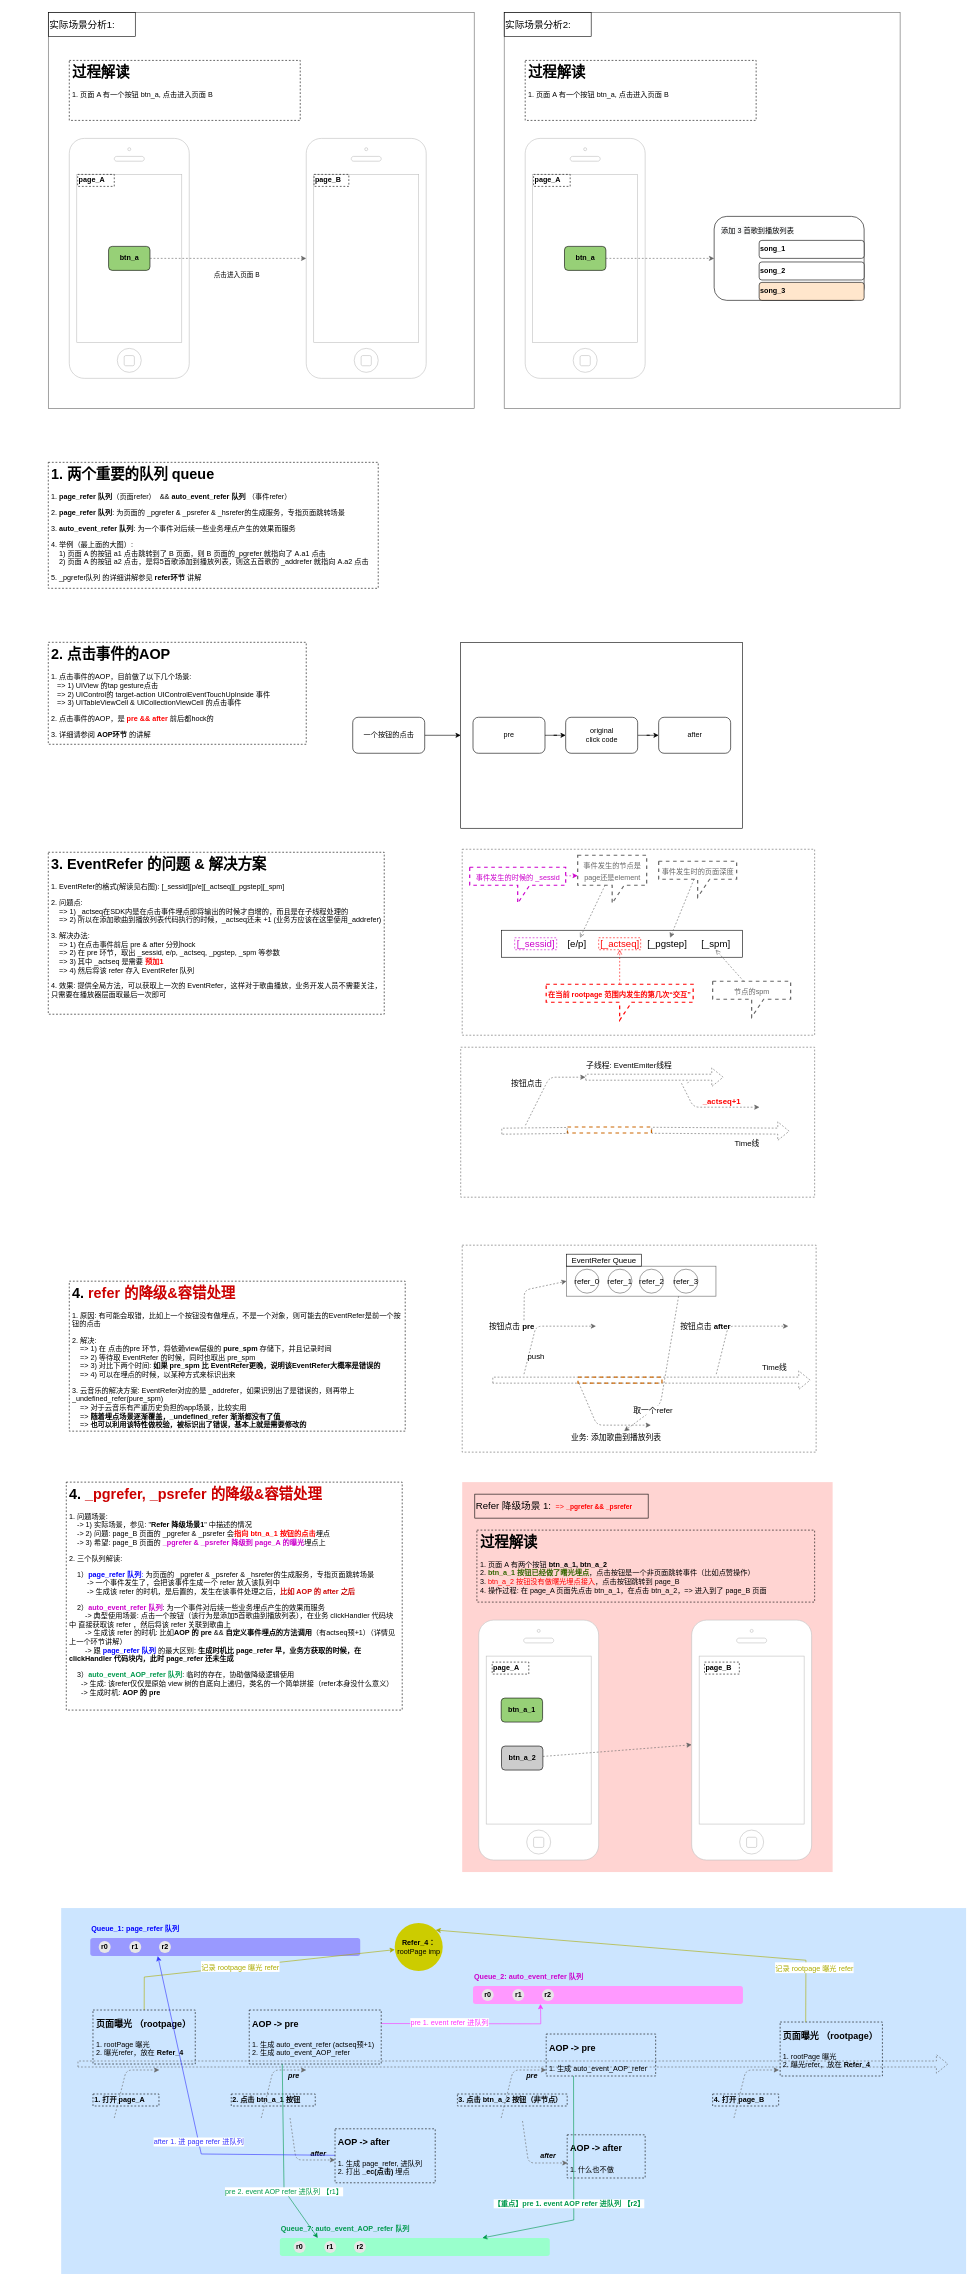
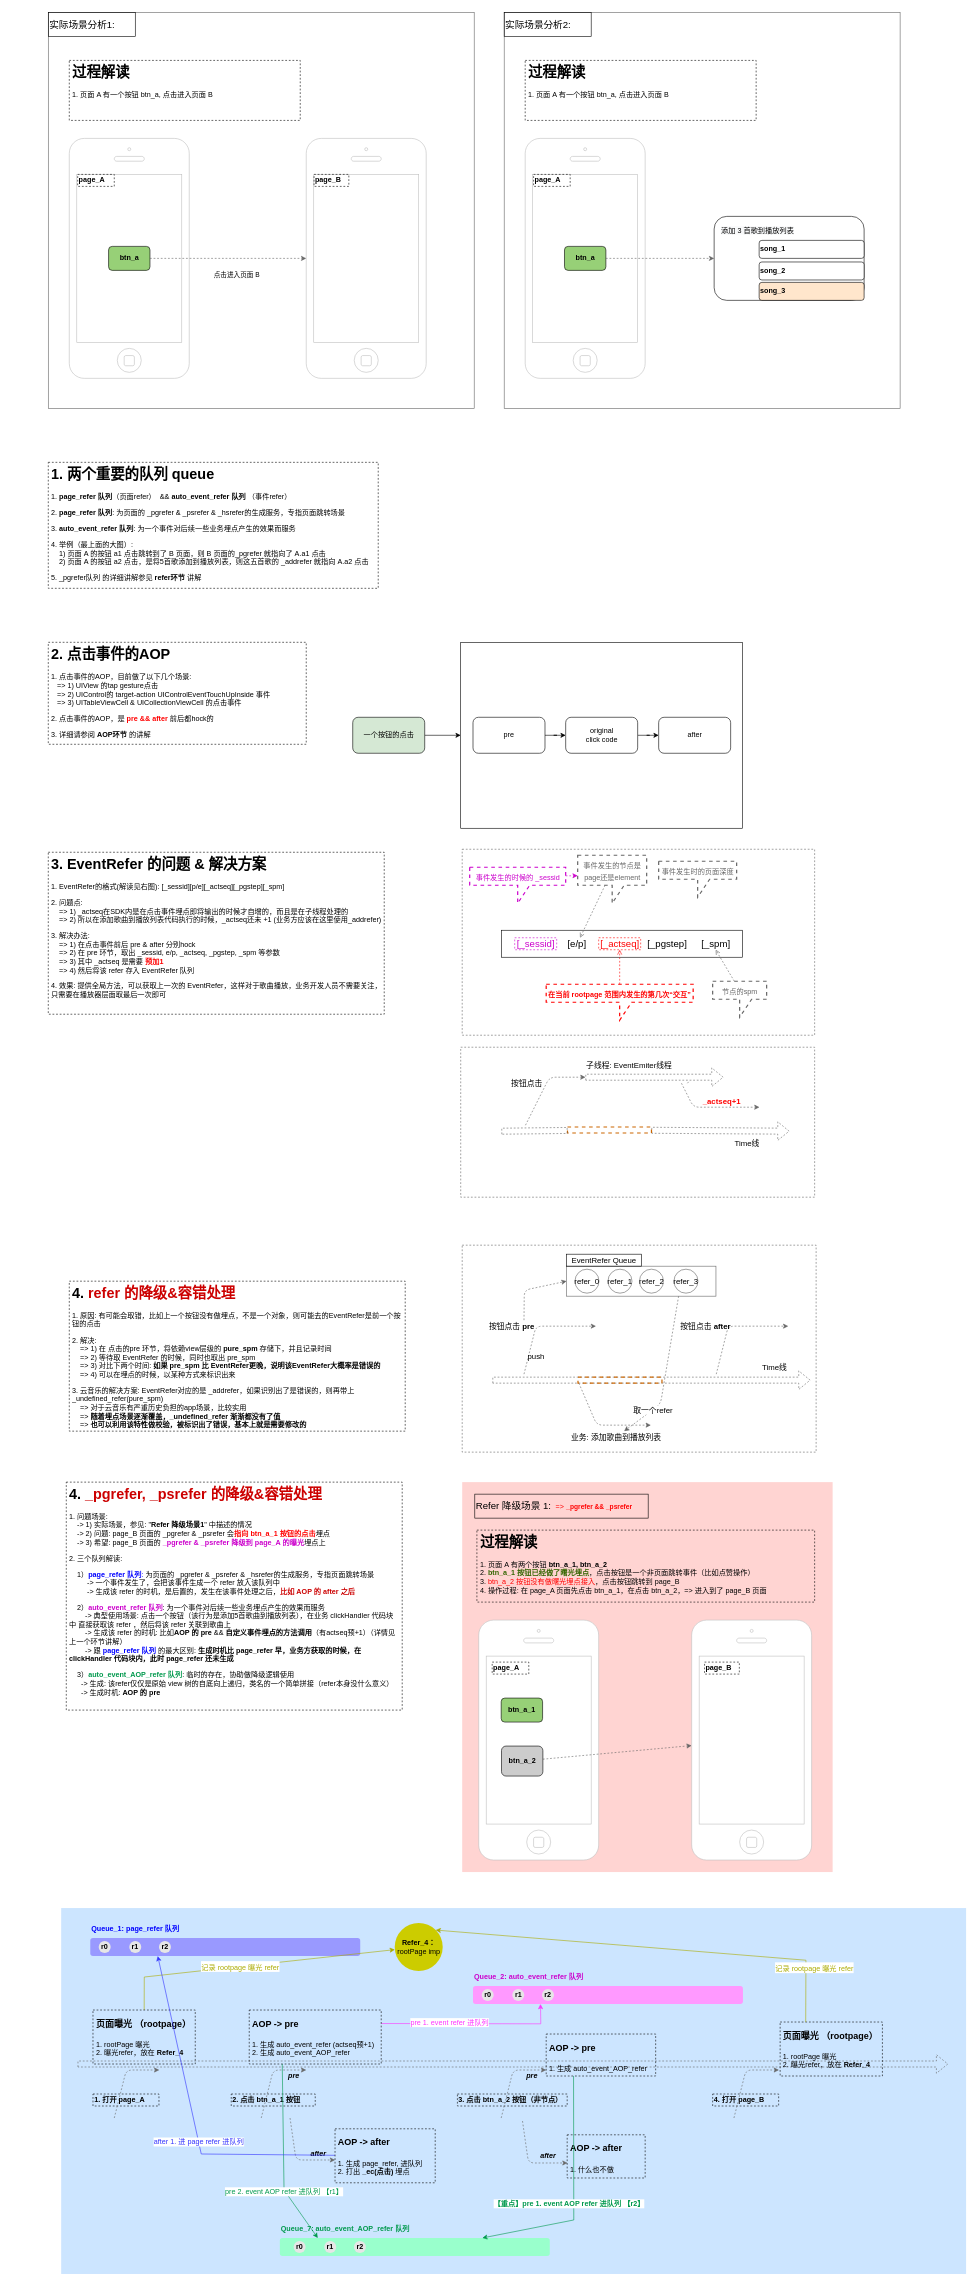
- <mxCell id="31" value="一个按钮的点击" style="rounded=1;whiteSpace=wrap;html=1;" parent="1" vertex="1"><mxGeometry x="587.5" y="1195" width="120" height="60" as="geometry" /></mxCell>
+ <mxCell id="31" value="一个按钮的点击" style="rounded=1;whiteSpace=wrap;html=1;fillColor=#d5e8d4;" parent="1" vertex="1"><mxGeometry x="587.5" y="1195" width="120" height="60" as="geometry" /></mxCell>
- <mxCell id="52" style="edgeStyle=none;rounded=0;orthogonalLoop=1;jettySize=auto;html=1;dashed=1;fontSize=16;fontColor=#666666;strokeColor=#666666;" parent="1" source="53" target="44" edge="1"><mxGeometry relative="1" as="geometry" /></mxCell>
- <mxCell id="55" value="&lt;span style=&quot;font-size: 12px ; text-align: left&quot;&gt;节点的spm&lt;/span&gt;" style="shape=callout;whiteSpace=wrap;html=1;perimeter=calloutPerimeter;dashed=1;fontSize=16;strokeWidth=2;fillColor=none;fontColor=#666666;strokeColor=#666666;" parent="1" vertex="1"><mxGeometry x="1187.5" y="1635" width="130" height="60" as="geometry" /></mxCell>
+ <mxCell id="55" value="&lt;span style=&quot;font-size: 12px ; text-align: left&quot;&gt;节点的spm&lt;/span&gt;" style="shape=callout;whiteSpace=wrap;html=1;perimeter=calloutPerimeter;dashed=1;fontSize=16;strokeWidth=2;fillColor=none;fontColor=#666666;strokeColor=#666666;" parent="1" vertex="1"><mxGeometry x="1187.5" y="1635" width="90" height="60" as="geometry" /></mxCell>
- <mxCell id="96" value="btn_a_2" style="rounded=1;whiteSpace=wrap;html=1;fontColor=#000000;strokeColor=#000000;align=center;fontStyle=1;fillColor=#CCCCCC;" vertex="1" parent="1"><mxGeometry x="835.5" y="2910" width="69" height="40" as="geometry" /></mxCell>
+ <mxCell id="96" value="btn_a_2" style="rounded=1;whiteSpace=wrap;html=1;fontColor=#000000;strokeColor=#000000;align=center;fontStyle=1;fillColor=#CCCCCC;" vertex="1" parent="1"><mxGeometry x="835.5" y="2910" width="69" height="50" as="geometry" /></mxCell>
